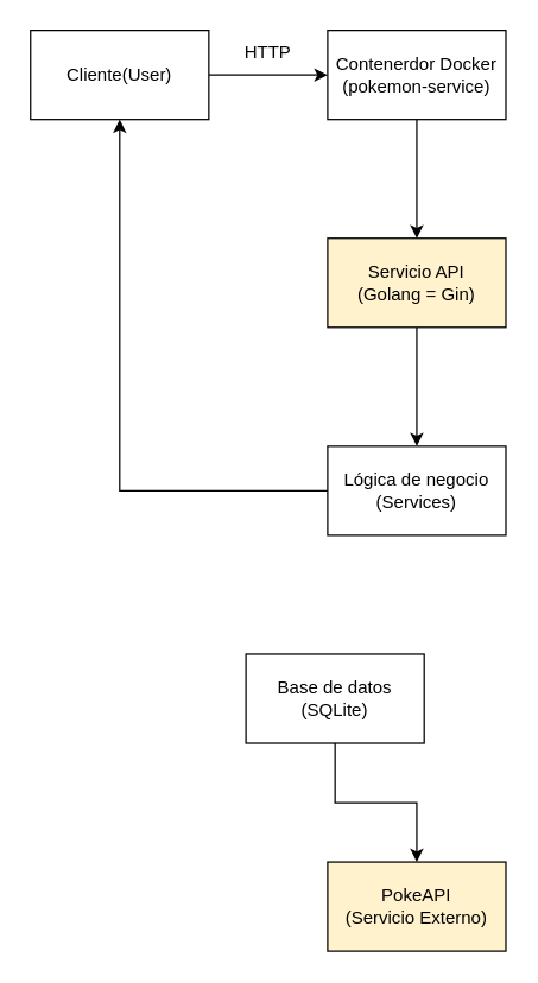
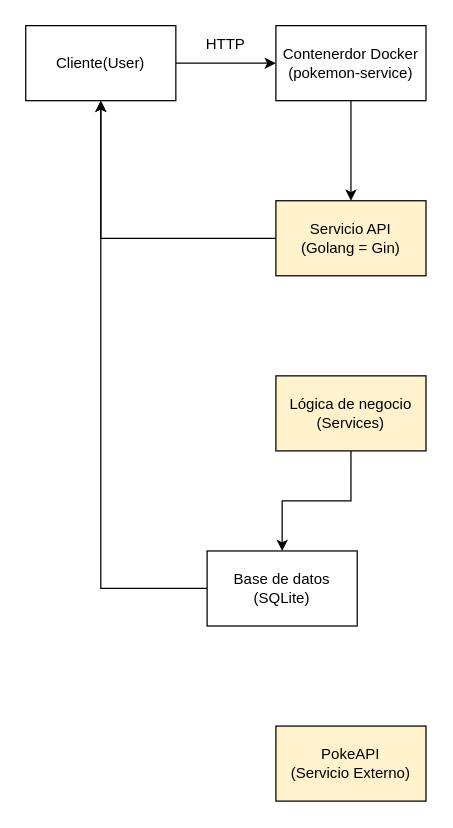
- <mxCell id="7" value="" style="edgeStyle=orthogonalEdgeStyle;rounded=0;orthogonalLoop=1;jettySize=auto;html=1;" edge="1" parent="1" source="8" target="10"><mxGeometry relative="1" as="geometry" /></mxCell>
+ <mxCell id="7" value="" style="edgeStyle=orthogonalEdgeStyle;rounded=0;orthogonalLoop=1;jettySize=auto;html=1;" edge="1" parent="1" source="8" target="3"><mxGeometry relative="1" as="geometry" /></mxCell>
- <mxCell id="9" value="" style="edgeStyle=orthogonalEdgeStyle;rounded=0;orthogonalLoop=1;jettySize=auto;html=1;" edge="1" parent="1" source="10" target="3"><mxGeometry relative="1" as="geometry" /></mxCell>
+ <mxCell id="9" value="" style="edgeStyle=orthogonalEdgeStyle;rounded=0;orthogonalLoop=1;jettySize=auto;html=1;" edge="1" parent="1" source="10" target="12"><mxGeometry relative="1" as="geometry" /></mxCell>
- <mxCell id="10" value="Lógica de negocio&lt;br&gt;(Services)" style="whiteSpace=wrap;html=1;rounded=0;" vertex="1" parent="1"><mxGeometry x="220" y="300" width="120" height="60" as="geometry" /></mxCell>
+ <mxCell id="10" value="Lógica de negocio&lt;br&gt;(Services)" style="whiteSpace=wrap;html=1;rounded=0;fillColor=#fff2cc;" vertex="1" parent="1"><mxGeometry x="220" y="300" width="120" height="60" as="geometry" /></mxCell>
- <mxCell id="11" value="" style="edgeStyle=orthogonalEdgeStyle;rounded=0;orthogonalLoop=1;jettySize=auto;html=1;" edge="1" parent="1" source="12" target="13"><mxGeometry relative="1" as="geometry" /></mxCell>
+ <mxCell id="11" value="" style="edgeStyle=orthogonalEdgeStyle;rounded=0;orthogonalLoop=1;jettySize=auto;html=1;" edge="1" parent="1" source="12" target="3"><mxGeometry relative="1" as="geometry" /></mxCell>
